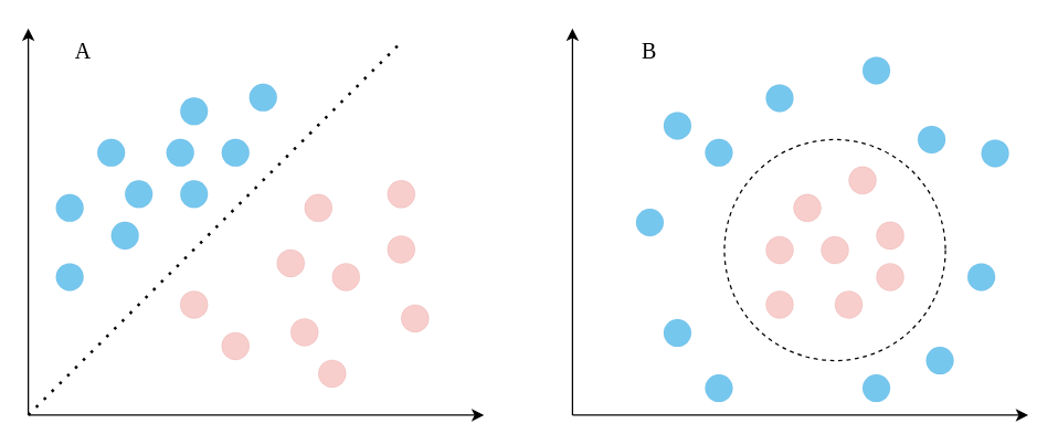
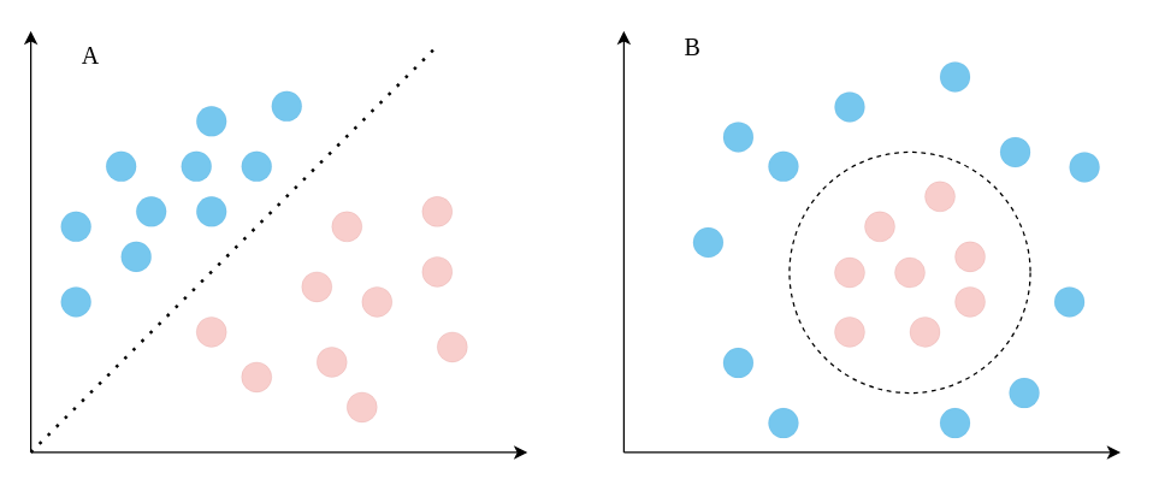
- <mxCell id="49" value="&lt;font style=&quot;font-size: 16px;&quot; face=&quot;Times New Roman&quot;&gt;B&lt;/font&gt;" style="text;html=1;strokeColor=none;fillColor=none;align=center;verticalAlign=middle;whiteSpace=wrap;rounded=0;" vertex="1" parent="1"><mxGeometry x="440" y="20.5" width="60" height="30" as="geometry" /></mxCell>
+ <mxCell id="49" value="&lt;font style=&quot;font-size: 16px;&quot; face=&quot;Times New Roman&quot;&gt;B&lt;/font&gt;" style="text;html=1;strokeColor=none;fillColor=none;align=center;verticalAlign=middle;whiteSpace=wrap;rounded=0;" vertex="1" parent="1"><mxGeometry x="430" y="15.5" width="60" height="30" as="geometry" /></mxCell>
